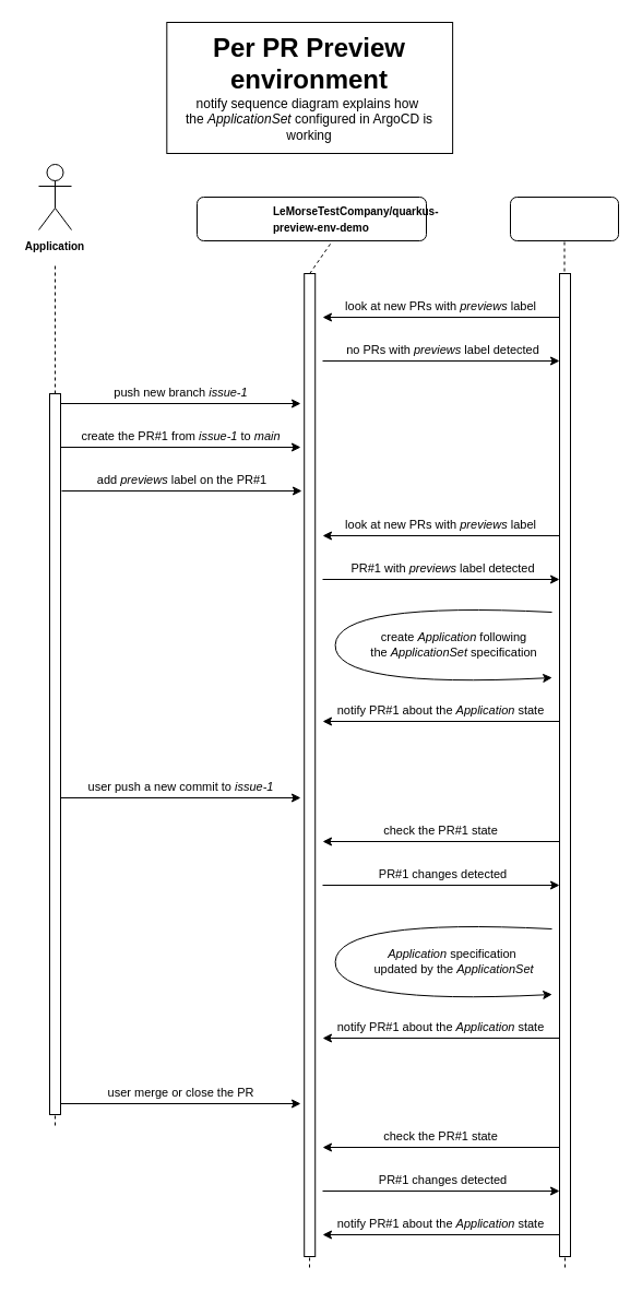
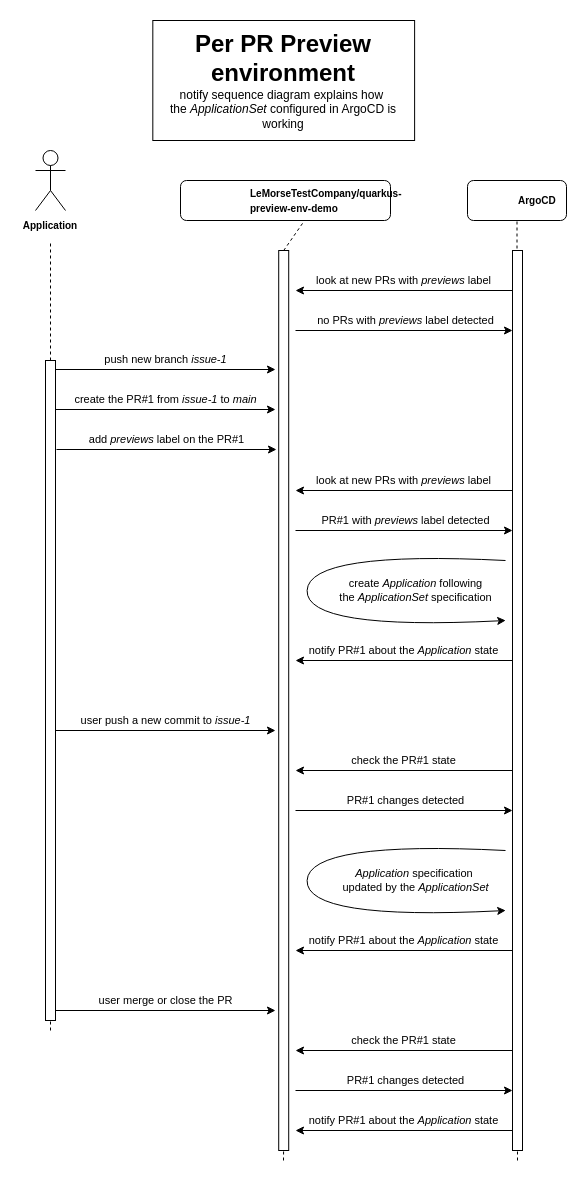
+ <mxCell id="10" value="&lt;b&gt;&lt;font style=&quot;font-size: 10px;&quot;&gt;ArgoCD&lt;/font&gt;&lt;/b&gt;" style="text;html=1;align=left;verticalAlign=middle;whiteSpace=wrap;rounded=0;" parent="8" vertex="1"><mxGeometry x="49" y="5.63" width="39.96" height="28.75" as="geometry" /></mxCell>
